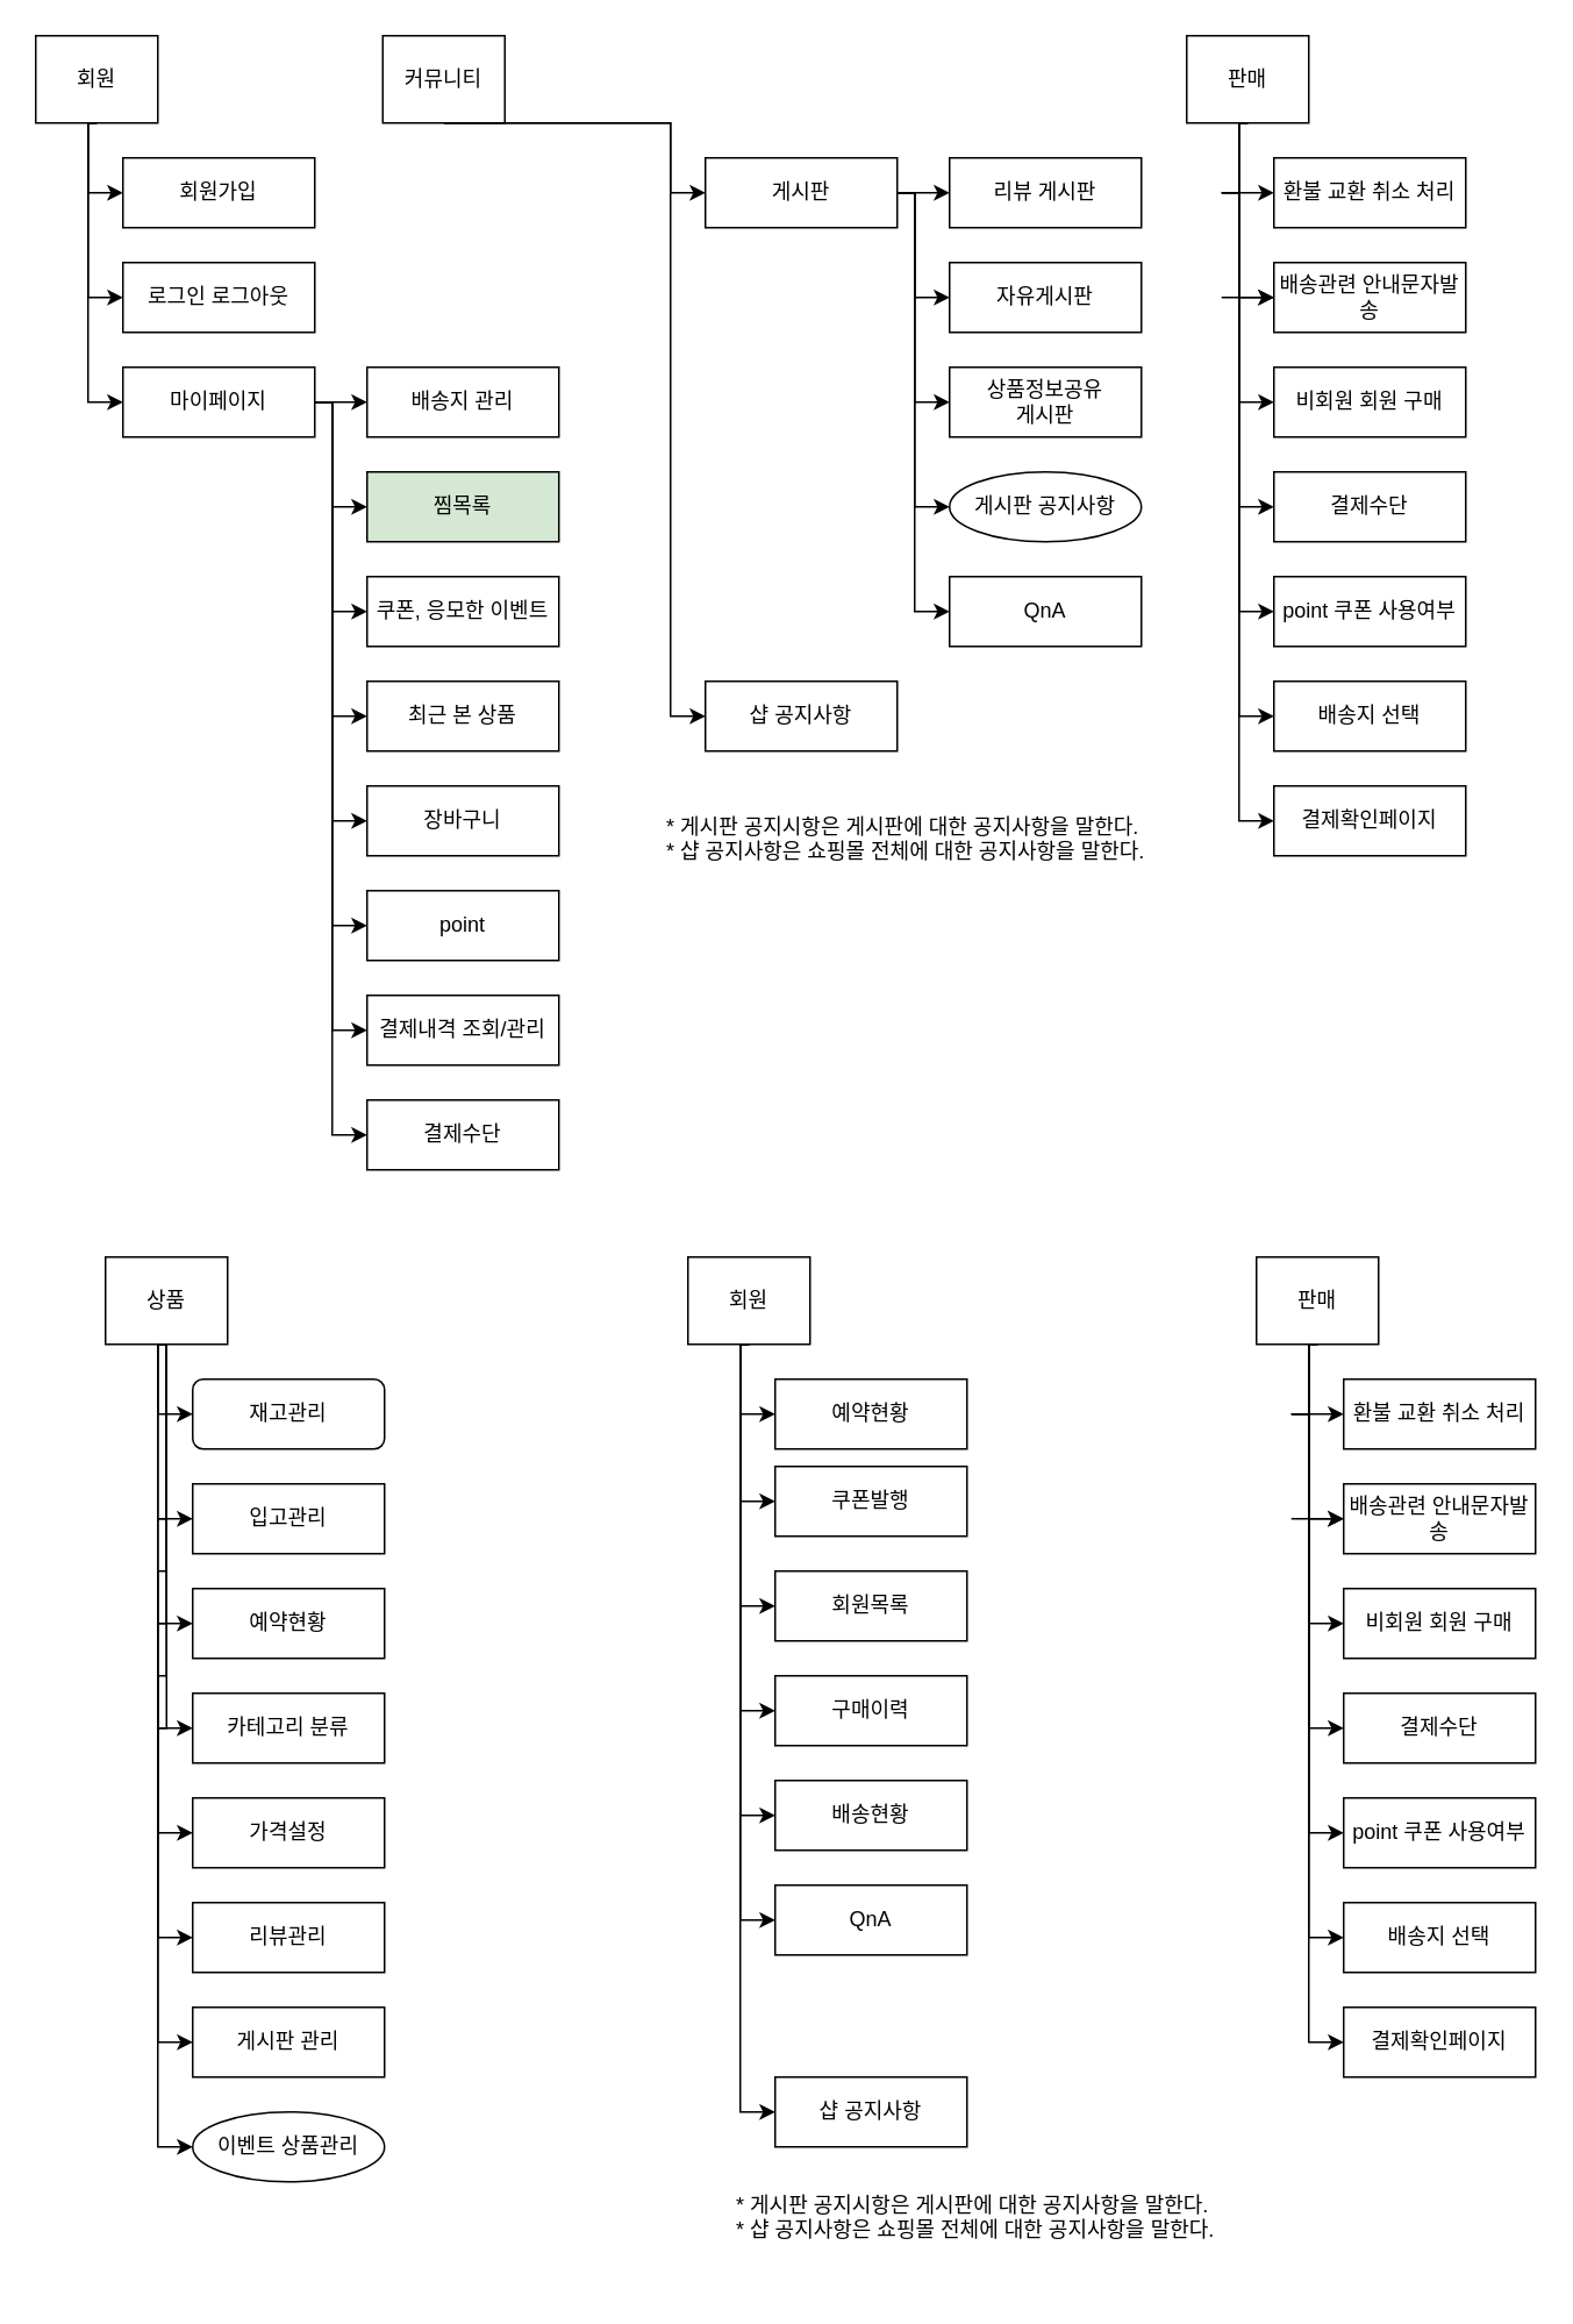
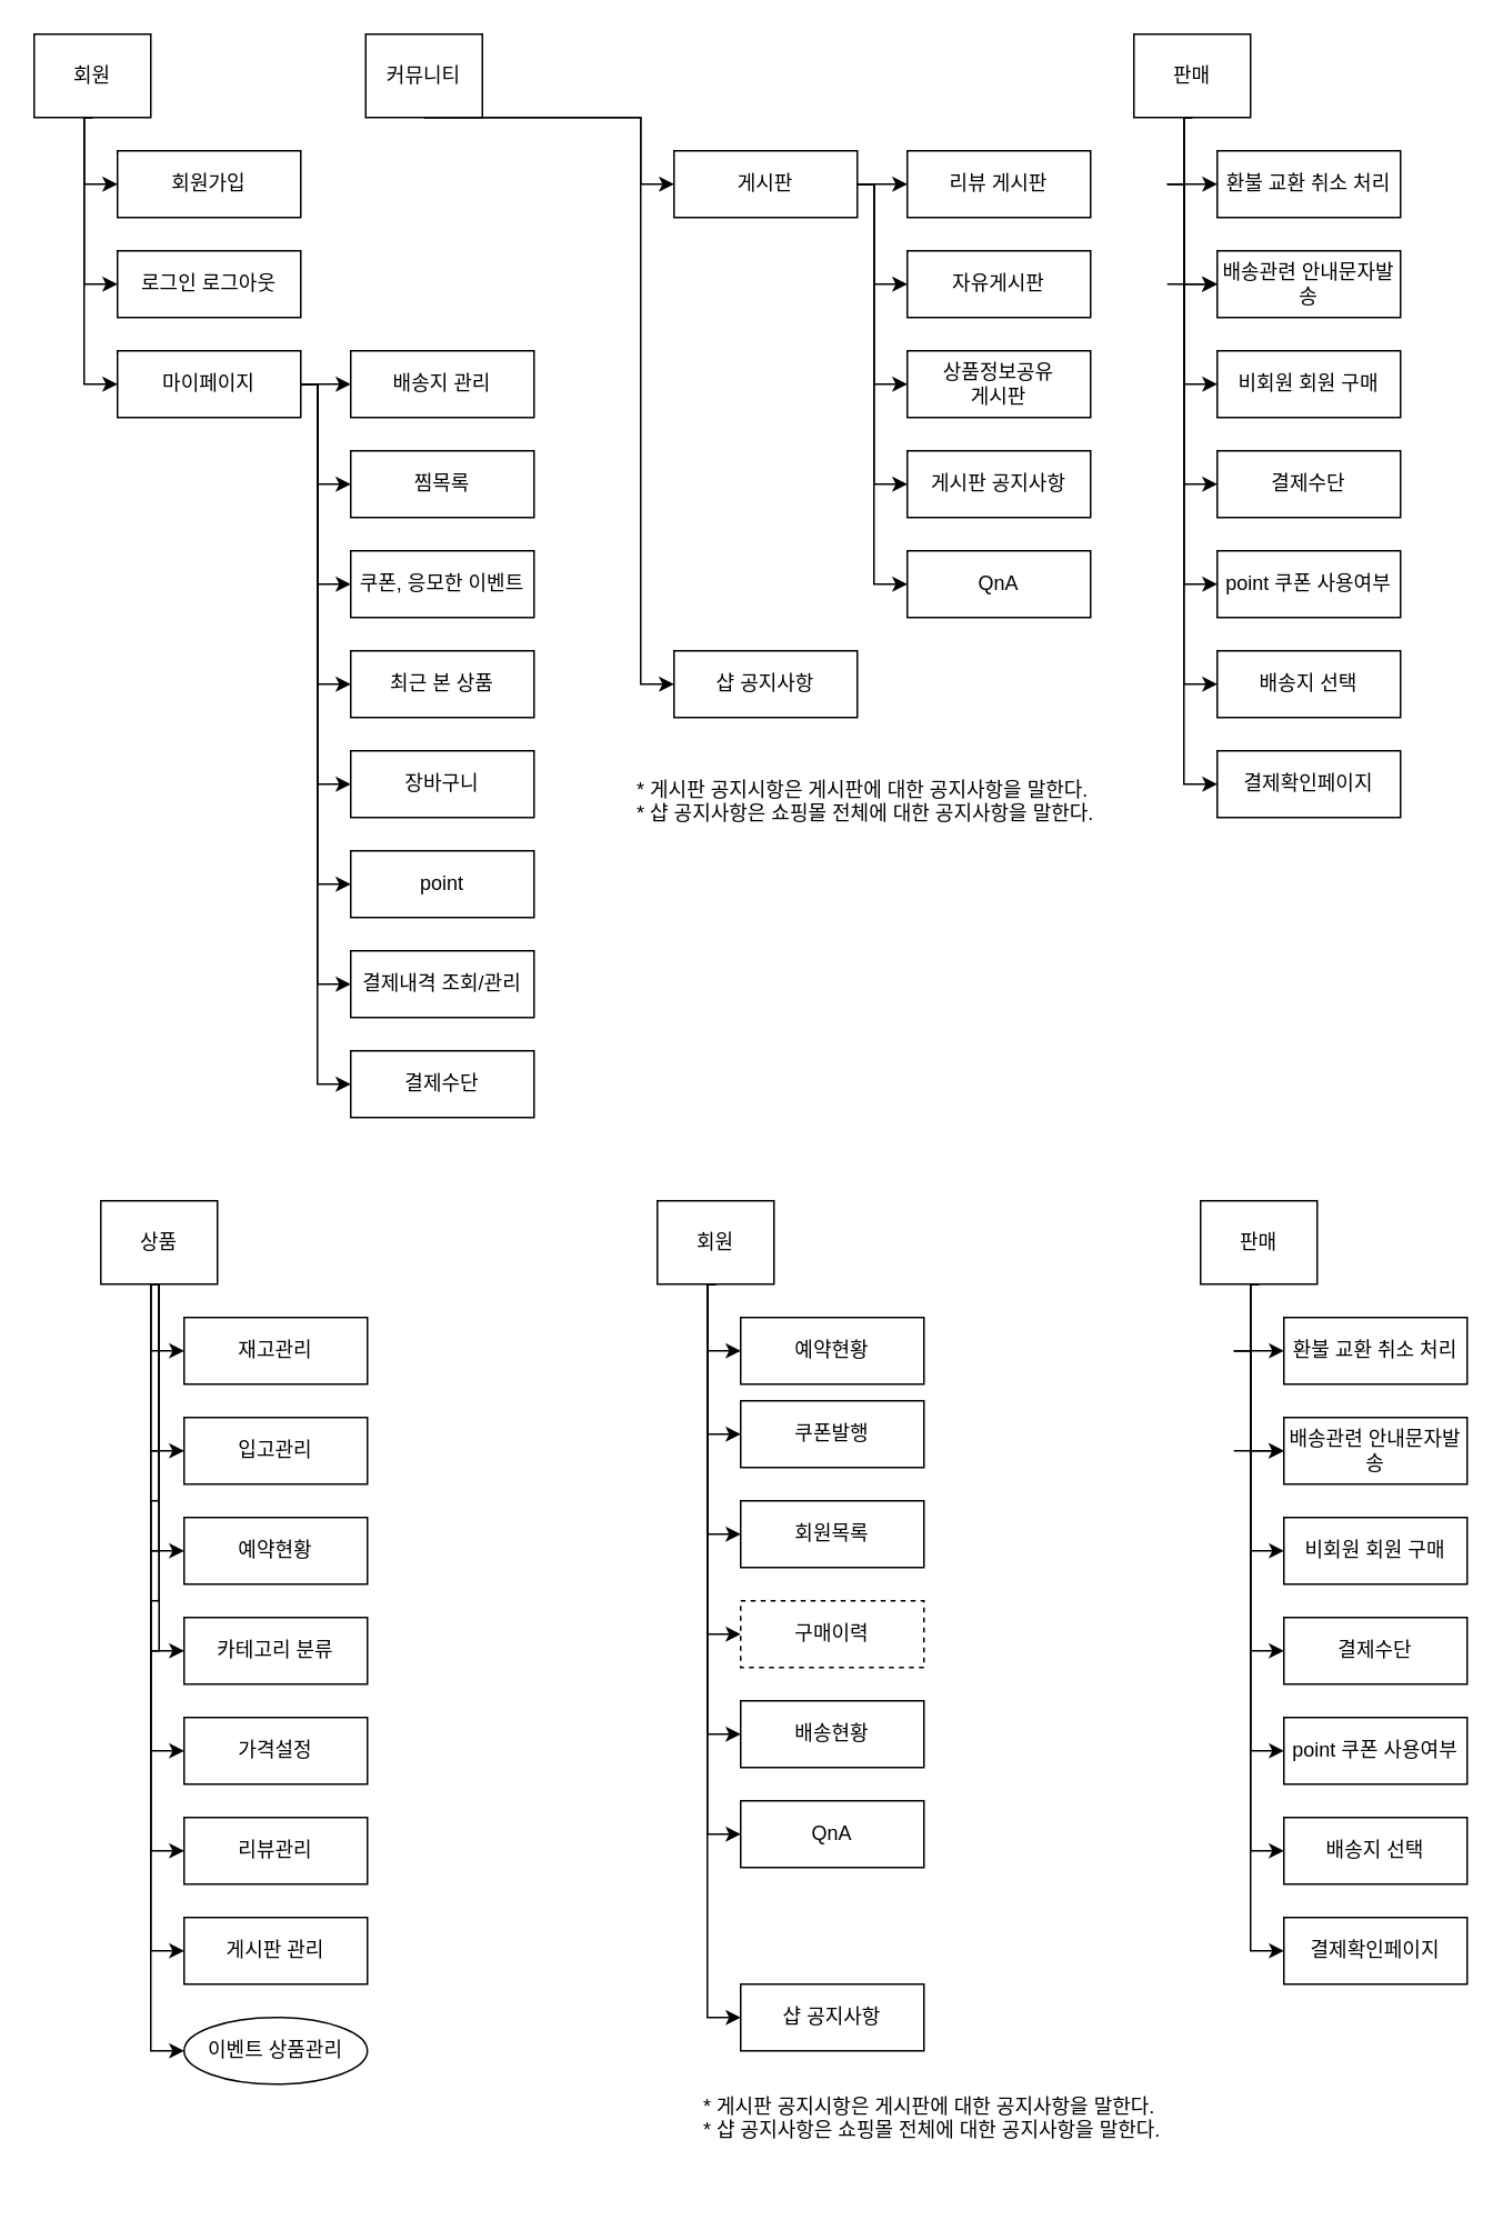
- <mxCell id="18" value="찜목록" style="rounded=0;whiteSpace=wrap;html=1;fillColor=#d5e8d4;" vertex="1" parent="1"><mxGeometry x="210" y="270" width="110" height="40" as="geometry" /></mxCell>
+ <mxCell id="18" value="찜목록" style="rounded=0;whiteSpace=wrap;html=1;" vertex="1" parent="1"><mxGeometry x="210" y="270" width="110" height="40" as="geometry" /></mxCell>
- <mxCell id="37" value="게시판 공지사항" style="ellipse;whiteSpace=wrap;html=1;" vertex="1" parent="1"><mxGeometry x="544" y="270" width="110" height="40" as="geometry" /></mxCell>
+ <mxCell id="37" value="게시판 공지사항" style="rounded=0;whiteSpace=wrap;html=1;" vertex="1" parent="1"><mxGeometry x="544" y="270" width="110" height="40" as="geometry" /></mxCell>
- <mxCell id="67" value="재고관리" style="whiteSpace=wrap;html=1;rounded=1;" vertex="1" parent="1"><mxGeometry x="110" y="790" width="110" height="40" as="geometry" /></mxCell>
+ <mxCell id="67" value="재고관리" style="rounded=0;whiteSpace=wrap;html=1;" vertex="1" parent="1"><mxGeometry x="110" y="790" width="110" height="40" as="geometry" /></mxCell>
- <mxCell id="80" value="구매이력" style="rounded=0;whiteSpace=wrap;html=1;" vertex="1" parent="1"><mxGeometry x="444" y="960" width="110" height="40" as="geometry" /></mxCell>
+ <mxCell id="80" value="구매이력" style="rounded=0;whiteSpace=wrap;html=1;dashed=1;" vertex="1" parent="1"><mxGeometry x="444" y="960" width="110" height="40" as="geometry" /></mxCell>
